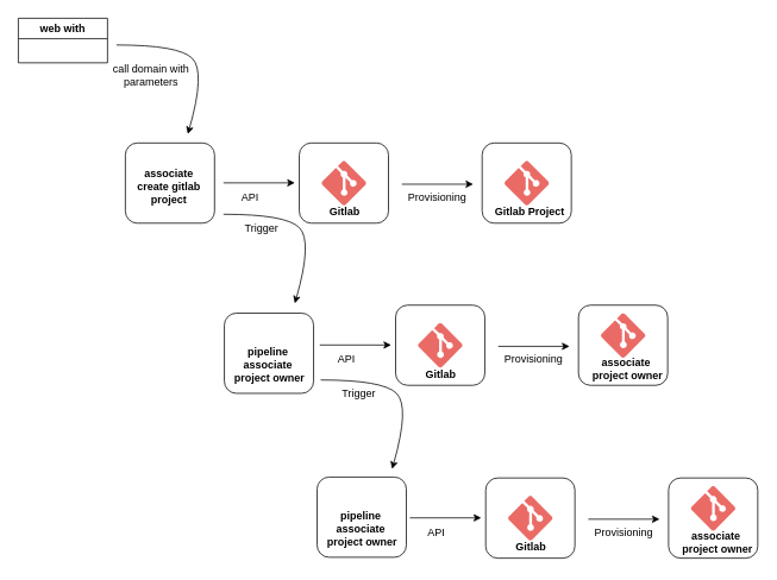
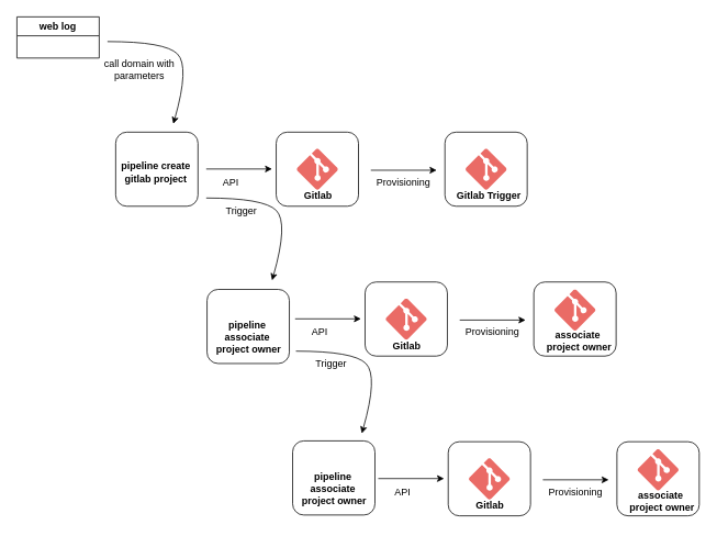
- <mxCell id="2" value="web with" style="swimlane;" vertex="1" parent="1"><mxGeometry x="20" y="20" width="100" height="50" as="geometry" /></mxCell>
+ <mxCell id="2" value="web log" style="swimlane;" vertex="1" parent="1"><mxGeometry x="20" y="20" width="100" height="50" as="geometry" /></mxCell>
- <mxCell id="15" value="&lt;b&gt;associate create gitlab project&lt;/b&gt;" style="text;html=1;strokeColor=none;fillColor=none;align=center;verticalAlign=middle;whiteSpace=wrap;rounded=0;" vertex="1" parent="12"><mxGeometry x="9" y="38" width="92" height="62" as="geometry" /></mxCell>
+ <mxCell id="15" value="&lt;b&gt;pipeline create gitlab project&lt;/b&gt;" style="text;html=1;strokeColor=none;fillColor=none;align=center;verticalAlign=middle;whiteSpace=wrap;rounded=0;" vertex="1" parent="12"><mxGeometry x="9" y="38" width="92" height="62" as="geometry" /></mxCell>
- <mxCell id="19" value="&lt;b&gt;Gitlab Project&lt;/b&gt;" style="text;html=1;strokeColor=none;fillColor=none;align=center;verticalAlign=middle;whiteSpace=wrap;rounded=0;" vertex="1" parent="16"><mxGeometry x="8.5" y="63" width="89" height="30" as="geometry" /></mxCell>
+ <mxCell id="19" value="&lt;b&gt;Gitlab Trigger&lt;/b&gt;" style="text;html=1;strokeColor=none;fillColor=none;align=center;verticalAlign=middle;whiteSpace=wrap;rounded=0;" vertex="1" parent="16"><mxGeometry x="8.5" y="63" width="89" height="30" as="geometry" /></mxCell>
